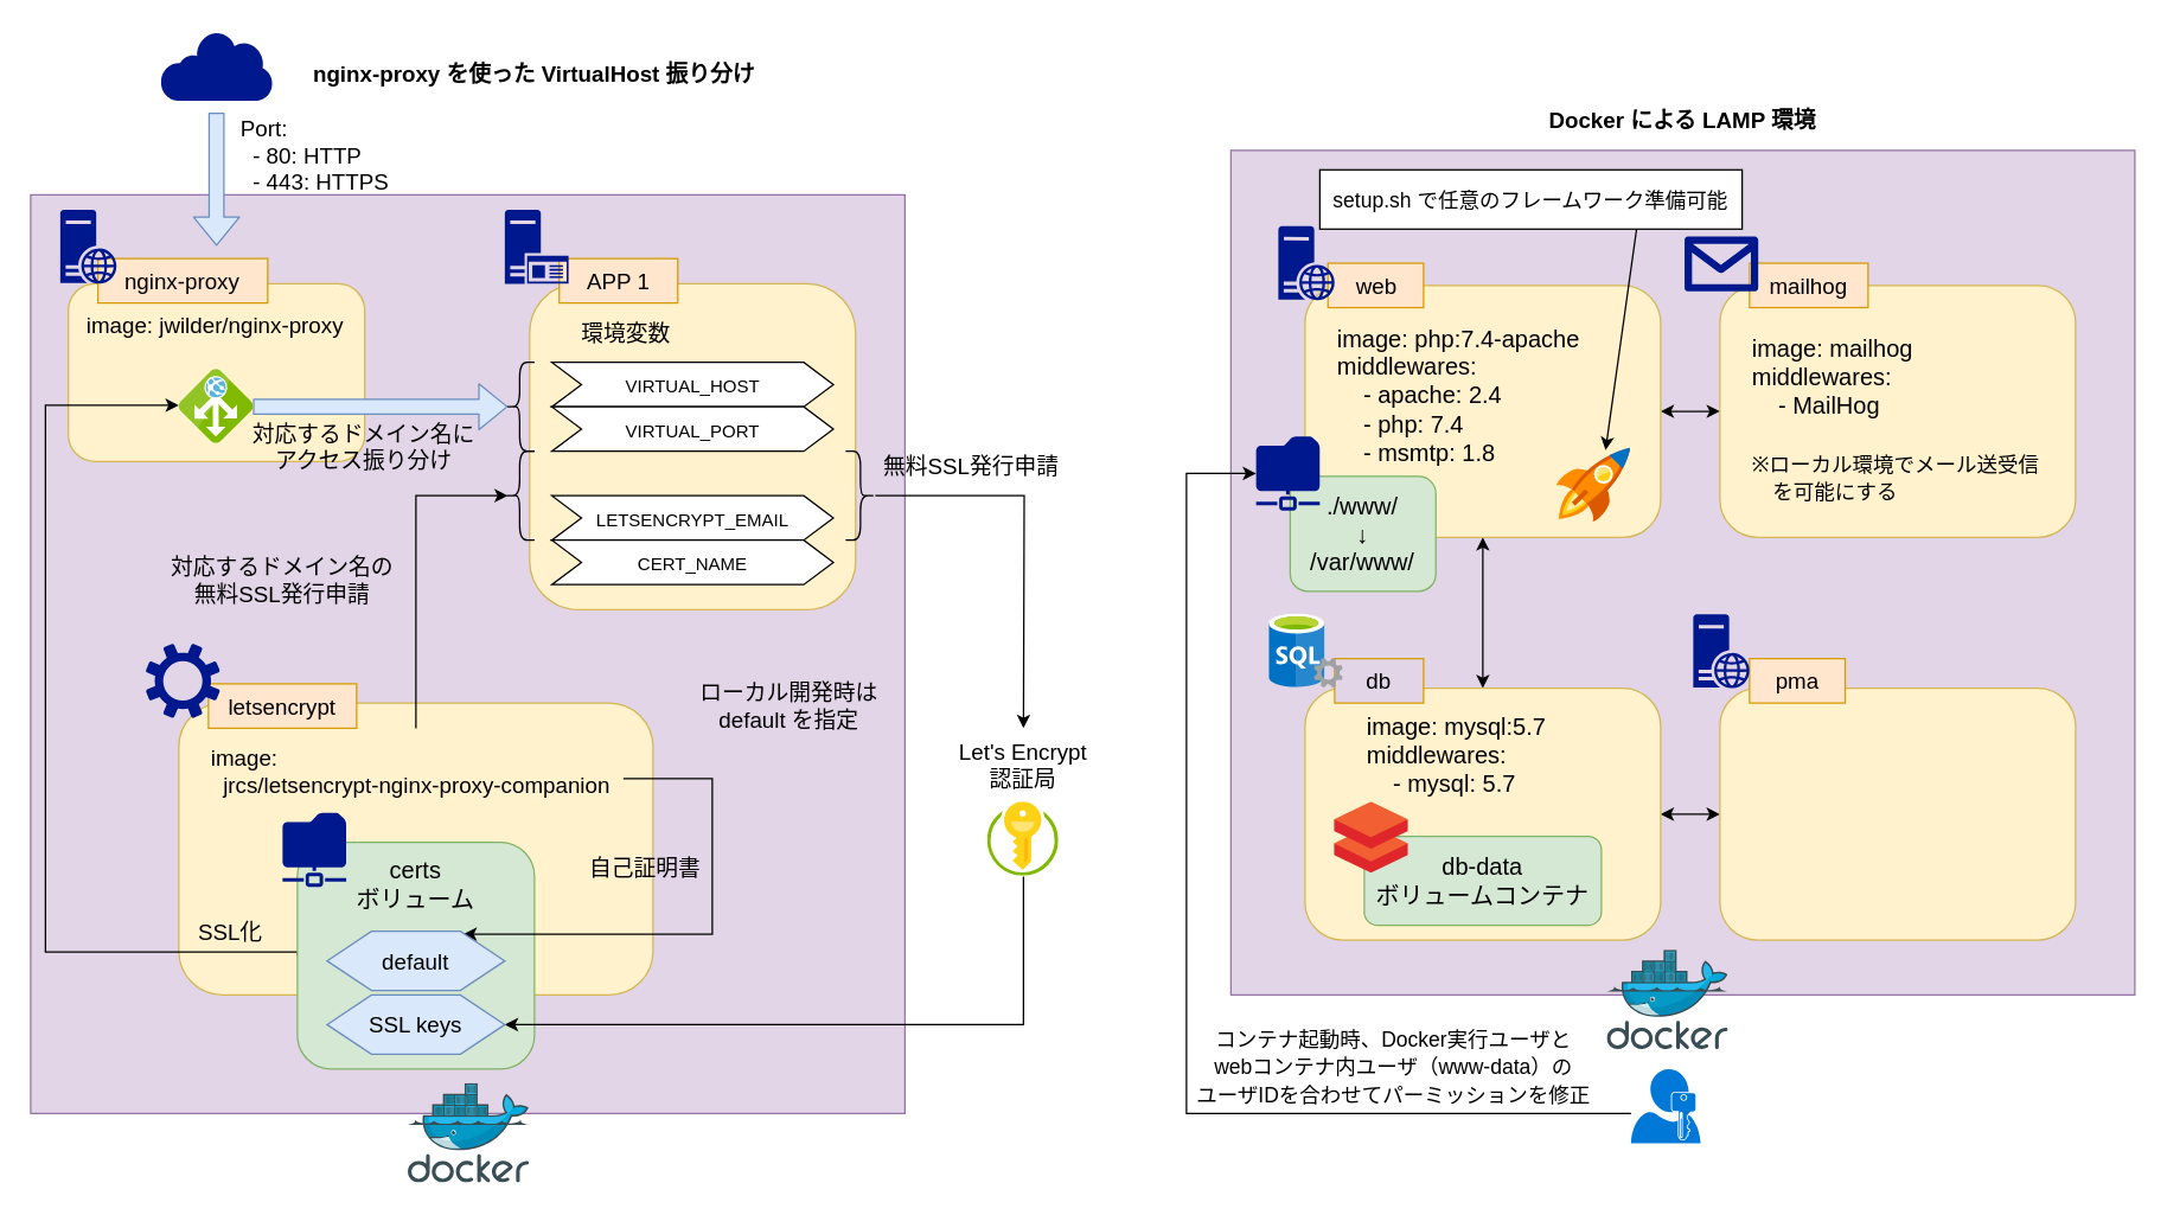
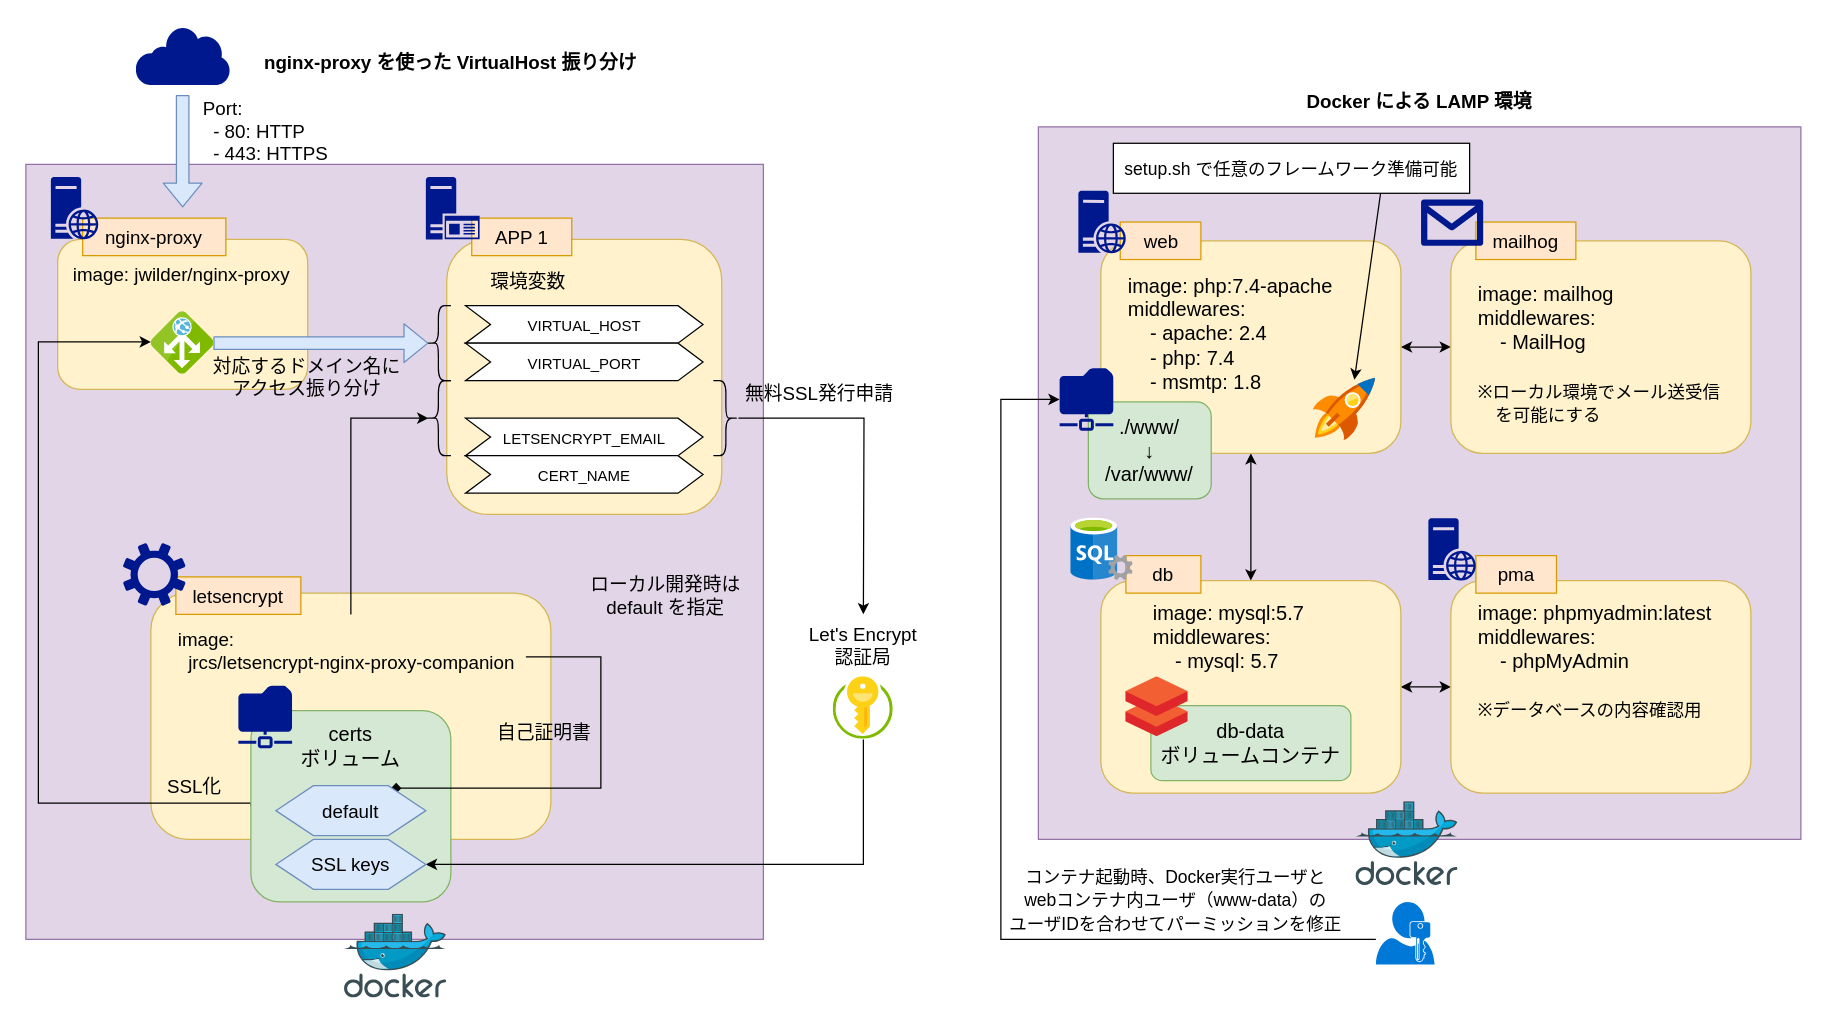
- <mxCell id="36" value="対応するドメイン名の&lt;br&gt;無料SSL発行申請" style="text;html=1;strokeColor=none;fillColor=none;align=center;verticalAlign=middle;whiteSpace=wrap;rounded=0;fontSize=15;" vertex="1" parent="1"><mxGeometry x="110" y="371" width="160.01" height="40" as="geometry" /></mxCell>
- <mxCell id="66" value="db" style="rounded=0;whiteSpace=wrap;html=1;fontSize=15;align=center;fillColor=#e1d5e7;strokeColor=#d79b00;" vertex="1" parent="1"><mxGeometry x="900" y="444" width="60" height="30" as="geometry" /></mxCell>
+ <mxCell id="66" value="db" style="rounded=0;whiteSpace=wrap;html=1;fontSize=15;align=center;fillColor=#ffe6cc;strokeColor=#d79b00;" vertex="1" parent="1"><mxGeometry x="900" y="444" width="60" height="30" as="geometry" /></mxCell>
+ <mxCell id="59" value="image: phpmyadmin:latest&lt;br&gt;middlewares:&lt;br&gt;&amp;nbsp; &amp;nbsp; - phpMyAdmin&lt;br&gt;&lt;br&gt;&lt;font style=&quot;font-size: 14px&quot;&gt;※データベースの内容確認用&lt;/font&gt;" style="text;html=1;strokeColor=none;fillColor=none;align=left;verticalAlign=top;whiteSpace=wrap;rounded=0;fontSize=16;" vertex="1" parent="1"><mxGeometry x="1180" y="474" width="200" height="110" as="geometry" /></mxCell>
- <mxCell id="8" style="edgeStyle=orthogonalEdgeStyle;rounded=0;orthogonalLoop=1;jettySize=auto;html=1;fontSize=15;entryX=0.767;entryY=0.05;entryDx=0;entryDy=0;entryPerimeter=0;" edge="1" parent="1" source="10" target="16"><mxGeometry relative="1" as="geometry"><Array as="points"><mxPoint x="480" y="525" /><mxPoint x="480" y="630" /></Array></mxGeometry></mxCell>
+ <mxCell id="8" style="edgeStyle=orthogonalEdgeStyle;rounded=0;orthogonalLoop=1;jettySize=auto;html=1;fontSize=15;entryX=0.767;entryY=0.05;entryDx=0;entryDy=0;entryPerimeter=0;endArrow=diamond;" edge="1" parent="1" source="10" target="16"><mxGeometry relative="1" as="geometry"><Array as="points"><mxPoint x="480" y="525" /><mxPoint x="480" y="630" /></Array></mxGeometry></mxCell>
